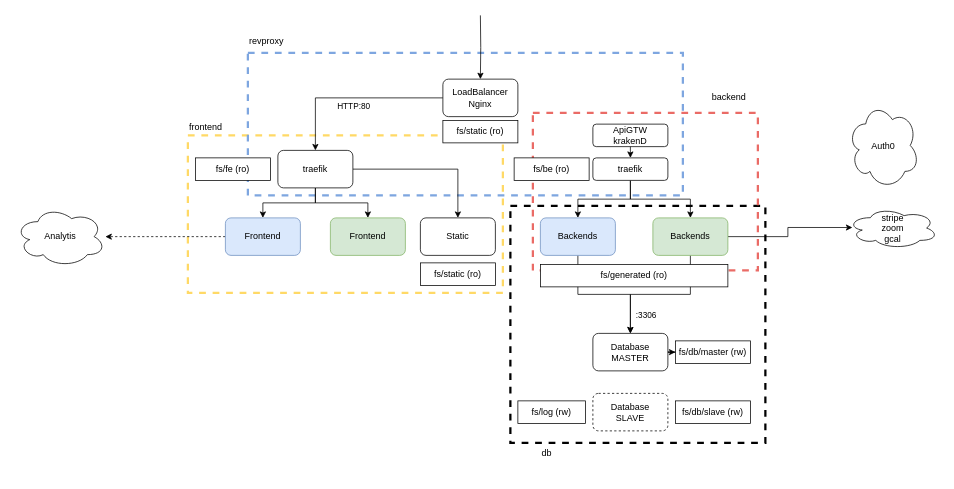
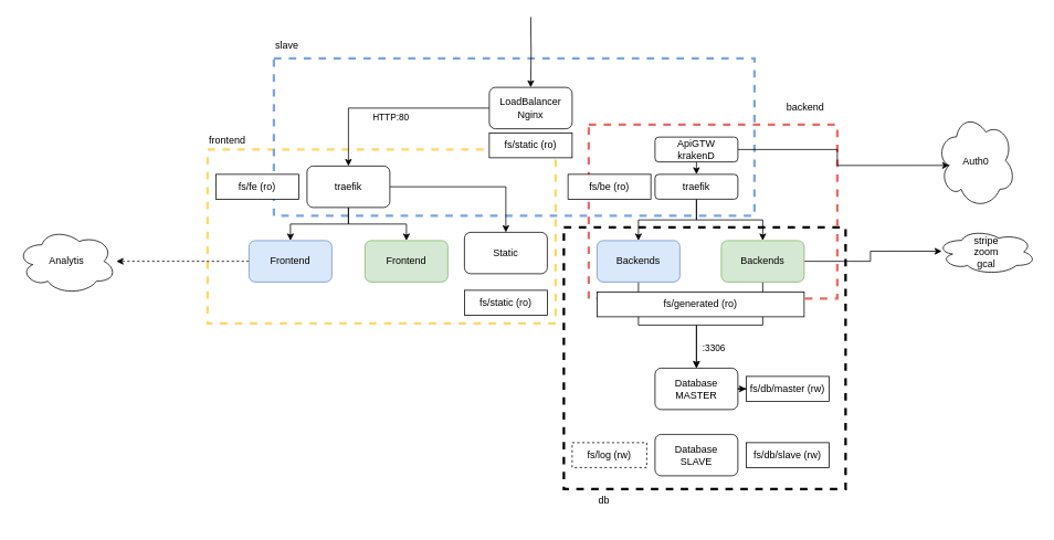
- <mxCell id="38" value="revproxy" style="text;whiteSpace=wrap;html=1;" parent="1" vertex="1"><mxGeometry x="330" y="40" width="80" height="40" as="geometry" /></mxCell>
+ <mxCell id="38" value="slave" style="text;whiteSpace=wrap;html=1;" parent="1" vertex="1"><mxGeometry x="330" y="40" width="80" height="40" as="geometry" /></mxCell>
+ <mxCell id="8" style="edgeStyle=orthogonalEdgeStyle;rounded=0;orthogonalLoop=1;jettySize=auto;html=1;entryX=0.16;entryY=0.55;entryDx=0;entryDy=0;entryPerimeter=0;exitX=1;exitY=0.5;exitDx=0;exitDy=0;" parent="1" source="46" target="44" edge="1"><mxGeometry relative="1" as="geometry" /></mxCell>
- <mxCell id="28" value="Static" style="rounded=1;whiteSpace=wrap;html=1;" parent="1" vertex="1"><mxGeometry x="560" y="290" width="100" height="50" as="geometry" /></mxCell>
+ <mxCell id="28" value="Static" style="rounded=1;whiteSpace=wrap;html=1;" parent="1" vertex="1"><mxGeometry x="560" y="280" width="100" height="50" as="geometry" /></mxCell>
- <mxCell id="36" value="fs/log (rw)" style="rounded=0;whiteSpace=wrap;html=1;" parent="1" vertex="1"><mxGeometry x="690" y="534" width="90" height="30" as="geometry" /></mxCell>
+ <mxCell id="36" value="fs/log (rw)" style="rounded=0;whiteSpace=wrap;html=1;dashed=1;" parent="1" vertex="1"><mxGeometry x="690" y="534" width="90" height="30" as="geometry" /></mxCell>
- <mxCell id="29" value="Database&lt;br&gt;SLAVE" style="rounded=1;whiteSpace=wrap;html=1;dashed=1;" parent="1" vertex="1"><mxGeometry x="790" y="524" width="100" height="50" as="geometry" /></mxCell>
+ <mxCell id="29" value="Database&lt;br&gt;SLAVE" style="rounded=1;whiteSpace=wrap;html=1;" parent="1" vertex="1"><mxGeometry x="790" y="524" width="100" height="50" as="geometry" /></mxCell>
